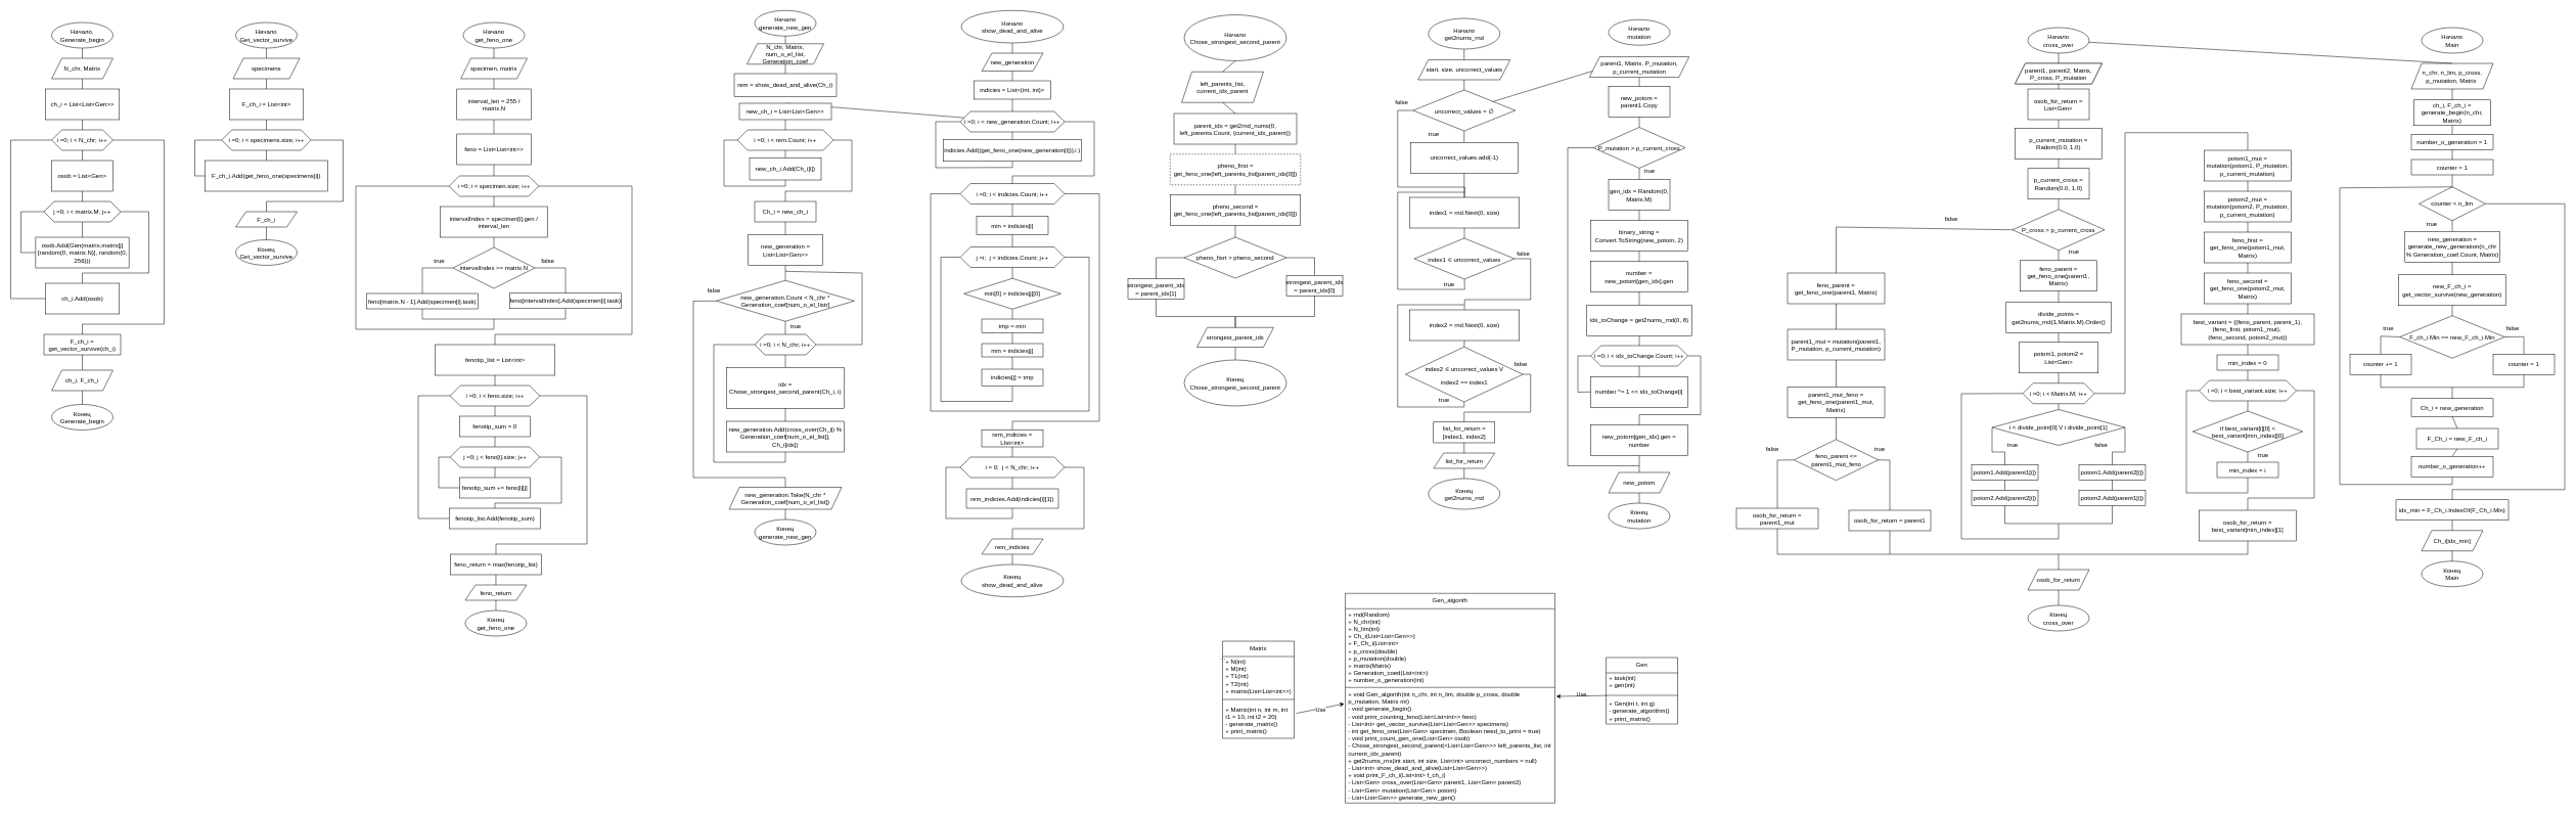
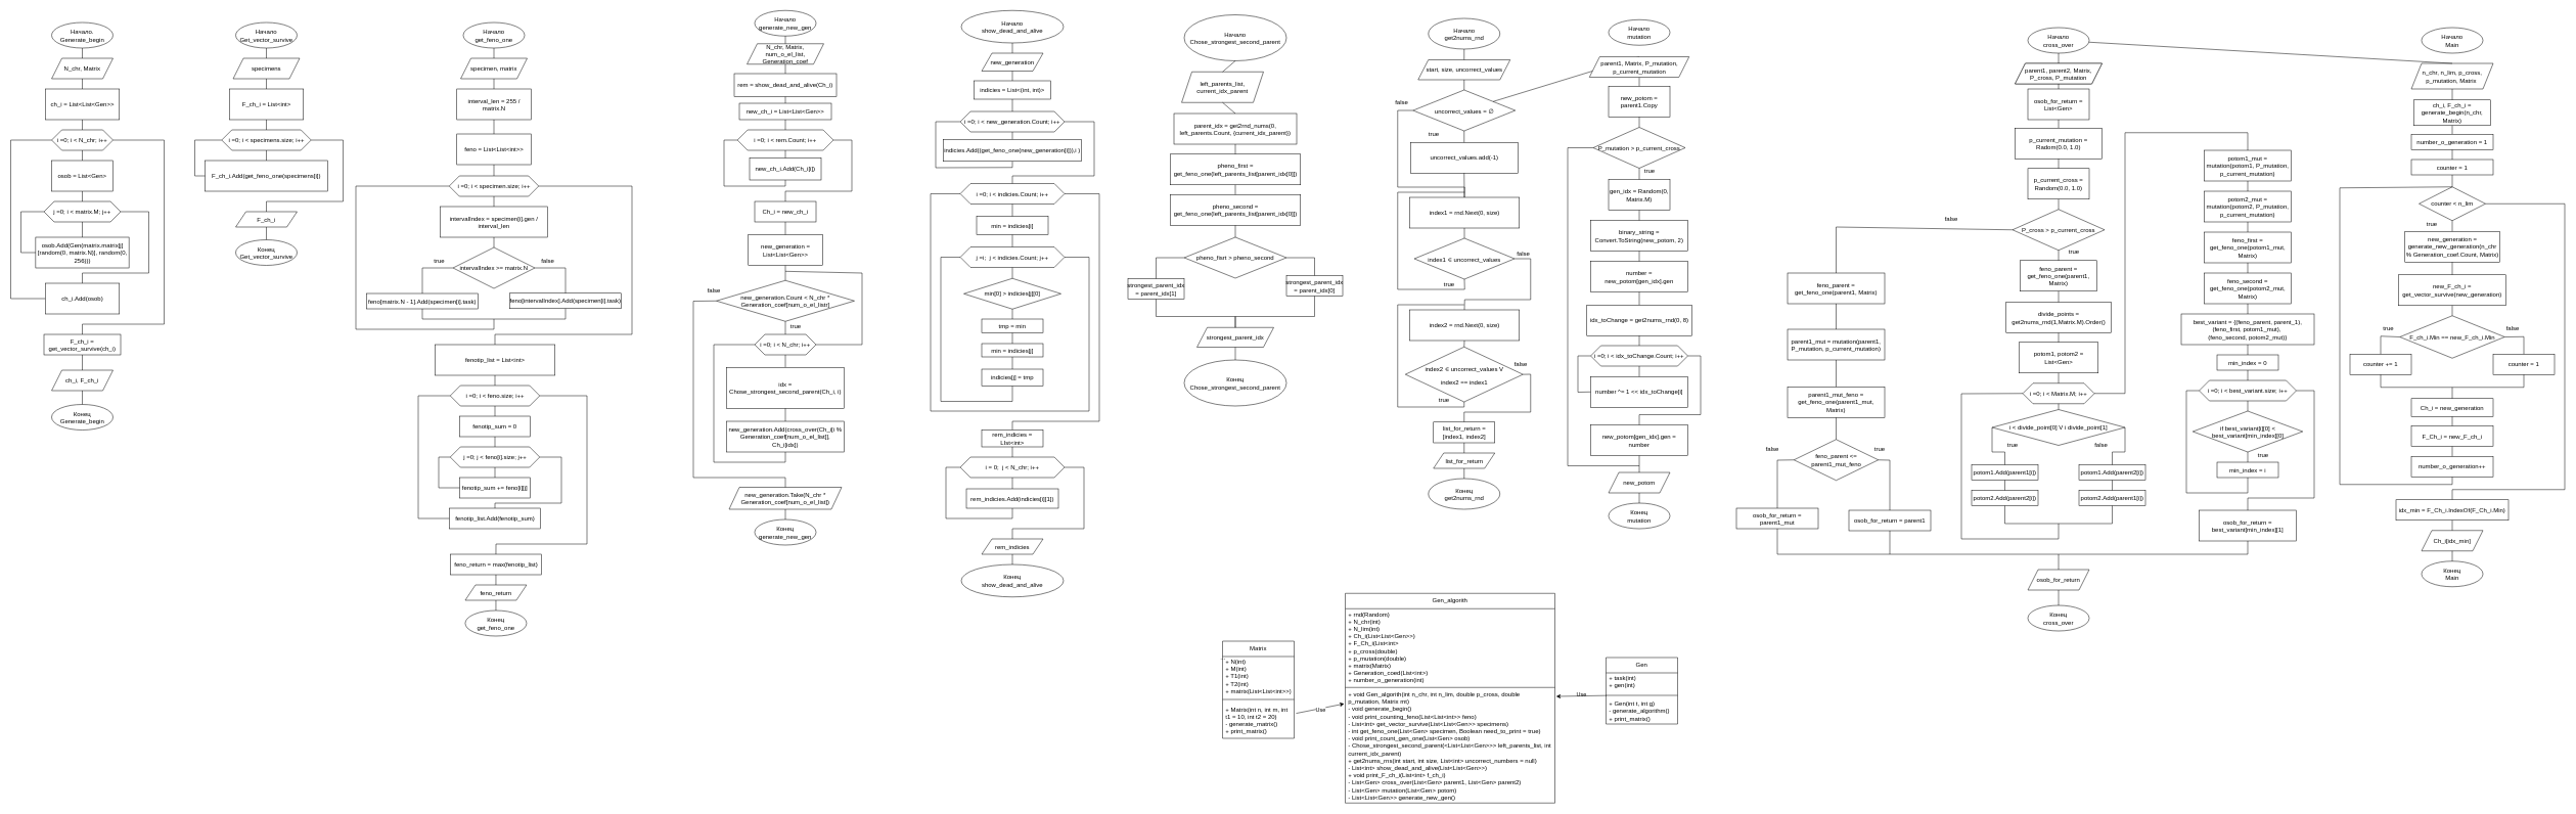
- <mxCell id="227" value="" style="endArrow=none;html=1;rounded=0;exitX=0.5;exitY=0;exitDx=0;exitDy=0;" parent="1" source="228" target="247" edge="1"><mxGeometry width="50" height="50" relative="1" as="geometry"><mxPoint x="1305" y="253.5" as="sourcePoint" /><mxPoint x="1355" y="203.5" as="targetPoint" /></mxGeometry></mxCell>
+ <mxCell id="227" value="" style="endArrow=none;html=1;rounded=0;entryX=0.5;entryY=1;entryDx=0;entryDy=0;exitX=0.5;exitY=0;exitDx=0;exitDy=0;" parent="1" source="228" target="225" edge="1"><mxGeometry width="50" height="50" relative="1" as="geometry"><mxPoint x="1305" y="253.5" as="sourcePoint" /><mxPoint x="1355" y="203.5" as="targetPoint" /></mxGeometry></mxCell>
- <mxCell id="151" value="pheno_first = get_feno_one(left_parents_list[parent_idx[0]])" style="rounded=0;whiteSpace=wrap;html=1;dashed=1;" parent="1" vertex="1"><mxGeometry x="2287.5" y="301" width="255" height="60" as="geometry" /></mxCell>
+ <mxCell id="151" value="pheno_first = get_feno_one(left_parents_list[parent_idx[0]])" style="rounded=0;whiteSpace=wrap;html=1;" parent="1" vertex="1"><mxGeometry x="2287.5" y="301" width="255" height="60" as="geometry" /></mxCell>
- <mxCell id="94" value="F_Ch_i = new_F_ch_i" style="rounded=0;whiteSpace=wrap;html=1;" parent="1" vertex="1"><mxGeometry x="4725" y="837.5" width="160" height="40" as="geometry" /></mxCell>
+ <mxCell id="94" value="F_Ch_i = new_F_ch_i" style="rounded=0;whiteSpace=wrap;html=1;" parent="1" vertex="1"><mxGeometry x="4715" y="832.5" width="160" height="40" as="geometry" /></mxCell>
